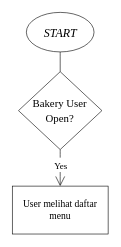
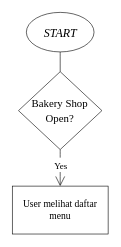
- <mxCell id="4" value="&lt;font face=&quot;Times New Roman&quot; style=&quot;font-size: 18px&quot;&gt;Bakery User Open?&lt;/font&gt;" style="rhombus;whiteSpace=wrap;html=1;sketch=0;hachureGap=4;fontFamily=Architects Daughter;fontSource=https%3A%2F%2Ffonts.googleapis.com%2Fcss%3Ffamily%3DArchitects%2BDaughter;fontSize=20;" vertex="1" parent="1"><mxGeometry x="30.38" y="119" width="139.25" height="130" as="geometry" /></mxCell>
+ <mxCell id="4" value="&lt;font face=&quot;Times New Roman&quot; style=&quot;font-size: 18px&quot;&gt;Bakery Shop Open?&lt;/font&gt;" style="rhombus;whiteSpace=wrap;html=1;sketch=0;hachureGap=4;fontFamily=Architects Daughter;fontSource=https%3A%2F%2Ffonts.googleapis.com%2Fcss%3Ffamily%3DArchitects%2BDaughter;fontSize=20;" vertex="1" parent="1"><mxGeometry x="30.38" y="119" width="139.25" height="130" as="geometry" /></mxCell>
